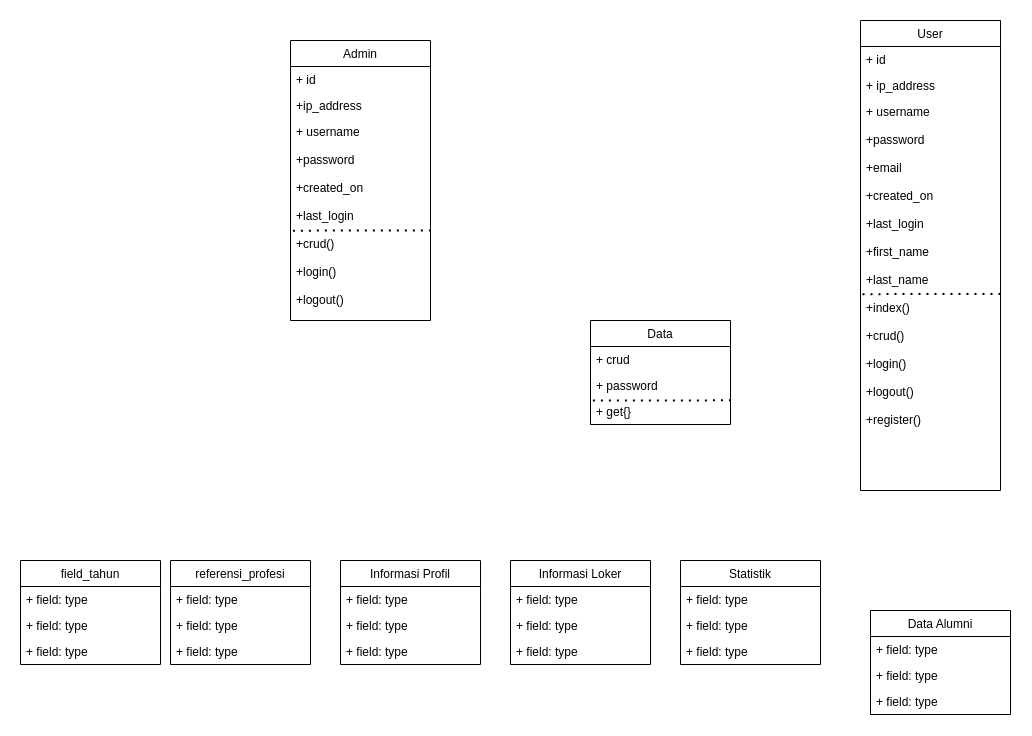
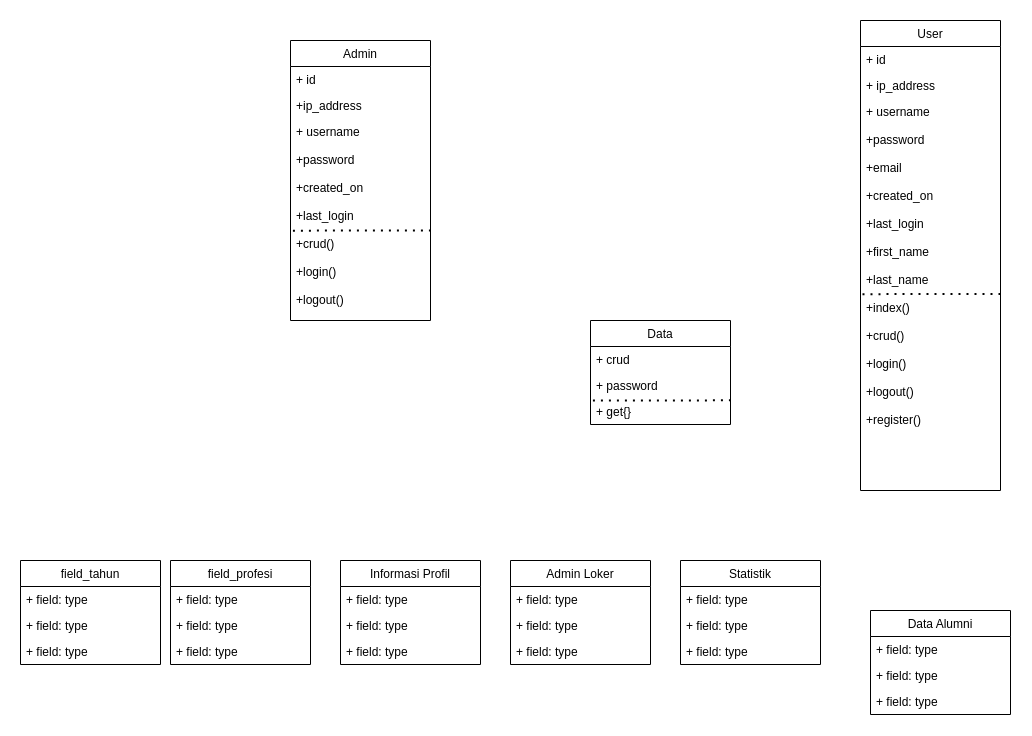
- <mxCell id="33" value="referensi_profesi" style="swimlane;fontStyle=0;childLayout=stackLayout;horizontal=1;startSize=26;fillColor=none;horizontalStack=0;resizeParent=1;resizeParentMax=0;resizeLast=0;collapsible=1;marginBottom=0;" vertex="1" parent="1"><mxGeometry x="170" y="560" width="140" height="104" as="geometry" /></mxCell>
+ <mxCell id="33" value="field_profesi" style="swimlane;fontStyle=0;childLayout=stackLayout;horizontal=1;startSize=26;fillColor=none;horizontalStack=0;resizeParent=1;resizeParentMax=0;resizeLast=0;collapsible=1;marginBottom=0;" vertex="1" parent="1"><mxGeometry x="170" y="560" width="140" height="104" as="geometry" /></mxCell>
- <mxCell id="25" value="Informasi Loker" style="swimlane;fontStyle=0;childLayout=stackLayout;horizontal=1;startSize=26;fillColor=none;horizontalStack=0;resizeParent=1;resizeParentMax=0;resizeLast=0;collapsible=1;marginBottom=0;" vertex="1" parent="1"><mxGeometry x="510" y="560" width="140" height="104" as="geometry" /></mxCell>
+ <mxCell id="25" value="Admin Loker" style="swimlane;fontStyle=0;childLayout=stackLayout;horizontal=1;startSize=26;fillColor=none;horizontalStack=0;resizeParent=1;resizeParentMax=0;resizeLast=0;collapsible=1;marginBottom=0;" vertex="1" parent="1"><mxGeometry x="510" y="560" width="140" height="104" as="geometry" /></mxCell>
